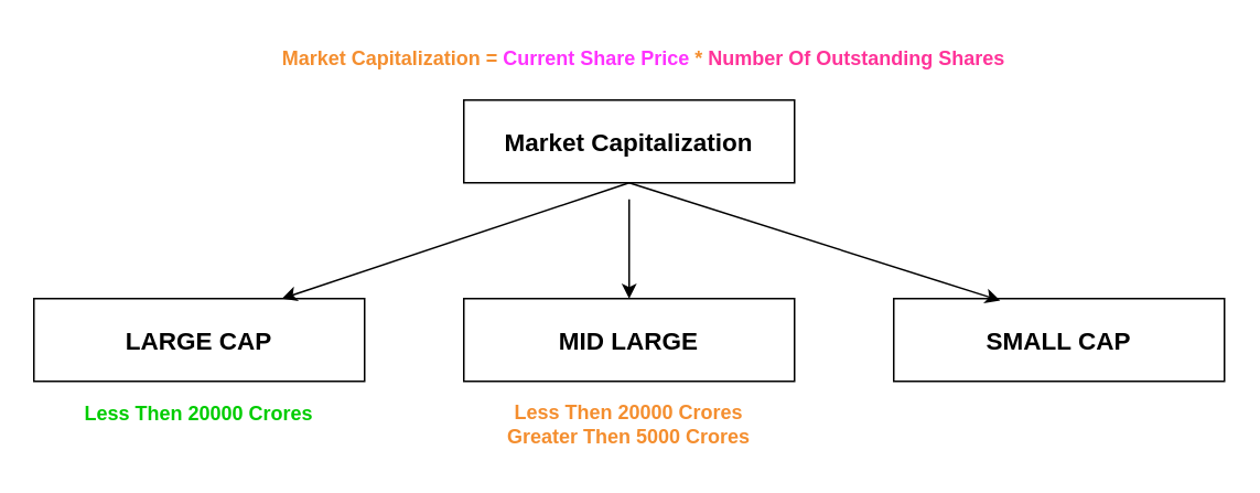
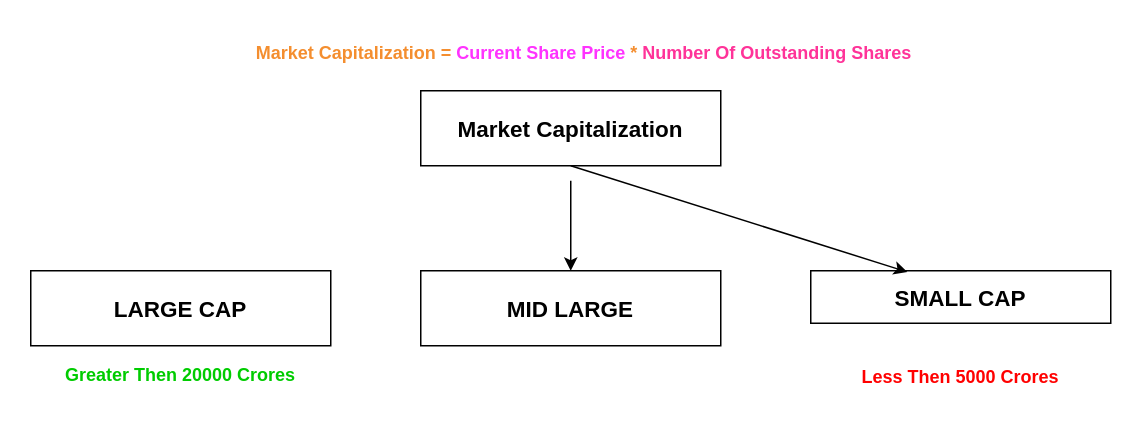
- <mxCell id="6" value="" style="endArrow=classic;html=1;rounded=0;exitX=0.5;exitY=1;exitDx=0;exitDy=0;entryX=0.75;entryY=0;entryDx=0;entryDy=0;" edge="1" parent="1" source="2" target="3"><mxGeometry width="50" height="50" relative="1" as="geometry"><mxPoint x="230" y="80" as="sourcePoint" /><mxPoint x="280" y="30" as="targetPoint" /></mxGeometry></mxCell>
- <mxCell id="5" value="SMALL CAP" style="text;html=1;align=center;verticalAlign=middle;whiteSpace=wrap;rounded=0;fontStyle=1;fontSize=15;fillColor=default;strokeColor=default;" vertex="1" parent="1"><mxGeometry x="540" y="180" width="200" height="50" as="geometry" /></mxCell>
+ <mxCell id="5" value="SMALL CAP" style="text;html=1;align=center;verticalAlign=middle;whiteSpace=wrap;rounded=0;fontStyle=1;fontSize=15;fillColor=default;strokeColor=default;" vertex="1" parent="1"><mxGeometry x="540" y="180" width="200" height="35" as="geometry" /></mxCell>
- <mxCell id="11" value="&lt;div&gt;Less Then&amp;nbsp;&lt;span style=&quot;background-color: initial;&quot;&gt;20000 Crores&lt;/span&gt;&lt;/div&gt;" style="text;html=1;align=center;verticalAlign=middle;whiteSpace=wrap;rounded=0;fontStyle=1;fontColor=#00CC00;" vertex="1" parent="1"><mxGeometry x="20" y="235" width="200" height="30" as="geometry" /></mxCell>
+ <mxCell id="11" value="&lt;div&gt;Greater Then&amp;nbsp;&lt;span style=&quot;background-color: initial;&quot;&gt;20000 Crores&lt;/span&gt;&lt;/div&gt;" style="text;html=1;align=center;verticalAlign=middle;whiteSpace=wrap;rounded=0;fontStyle=1;fontColor=#00CC00;" vertex="1" parent="1"><mxGeometry x="20" y="235" width="200" height="30" as="geometry" /></mxCell>
+ <mxCell id="12" value="&lt;div&gt;&lt;span style=&quot;background-color: initial;&quot;&gt;Less&lt;/span&gt;&amp;nbsp;Then 5000 Crores&lt;/div&gt;" style="text;html=1;align=center;verticalAlign=middle;whiteSpace=wrap;rounded=0;fontStyle=1;fontColor=#FF0000;" vertex="1" parent="1"><mxGeometry x="540" y="236" width="200" height="30" as="geometry" /></mxCell>
- <mxCell id="10" value="Less Then 20000 Crores&lt;div&gt;Greater Then 5000 Crores&lt;/div&gt;" style="text;html=1;align=center;verticalAlign=middle;whiteSpace=wrap;rounded=0;fontStyle=1;fontColor=#f48e2f;" vertex="1" parent="1"><mxGeometry x="280" y="236" width="200" height="40" as="geometry" /></mxCell>
